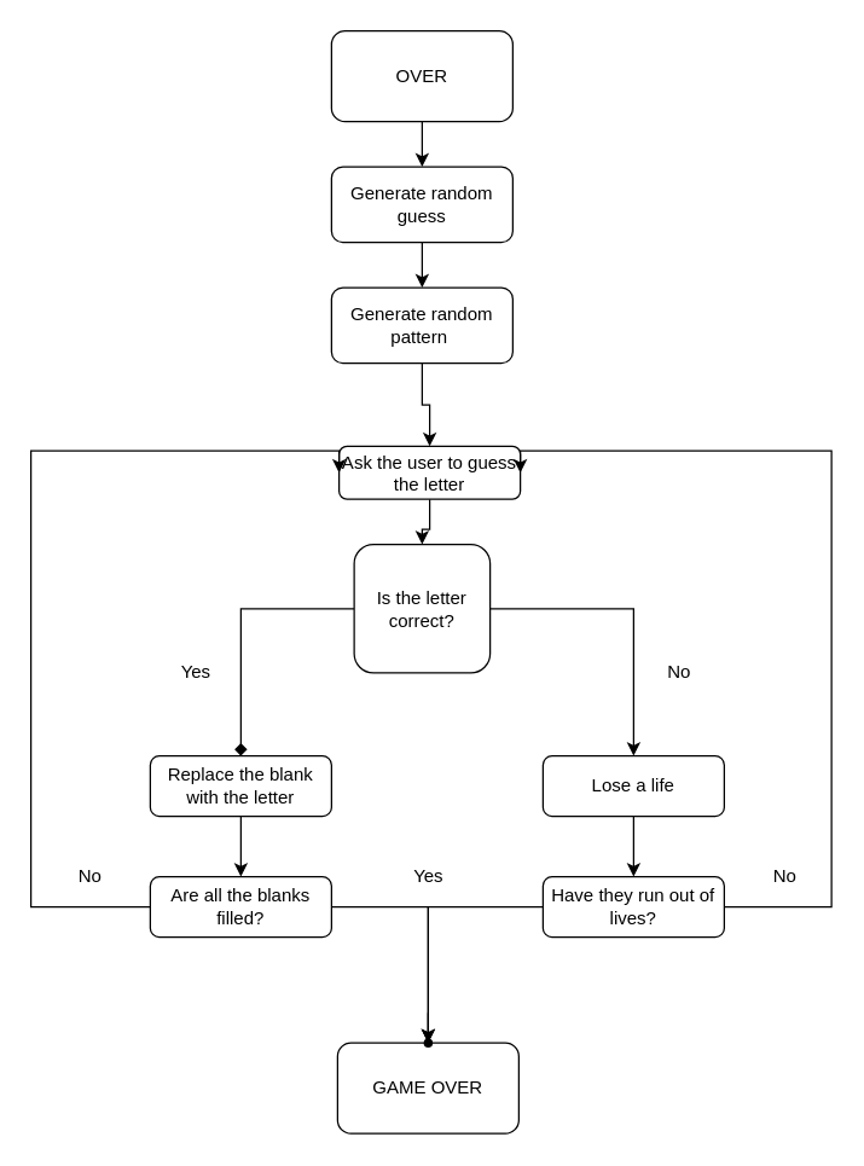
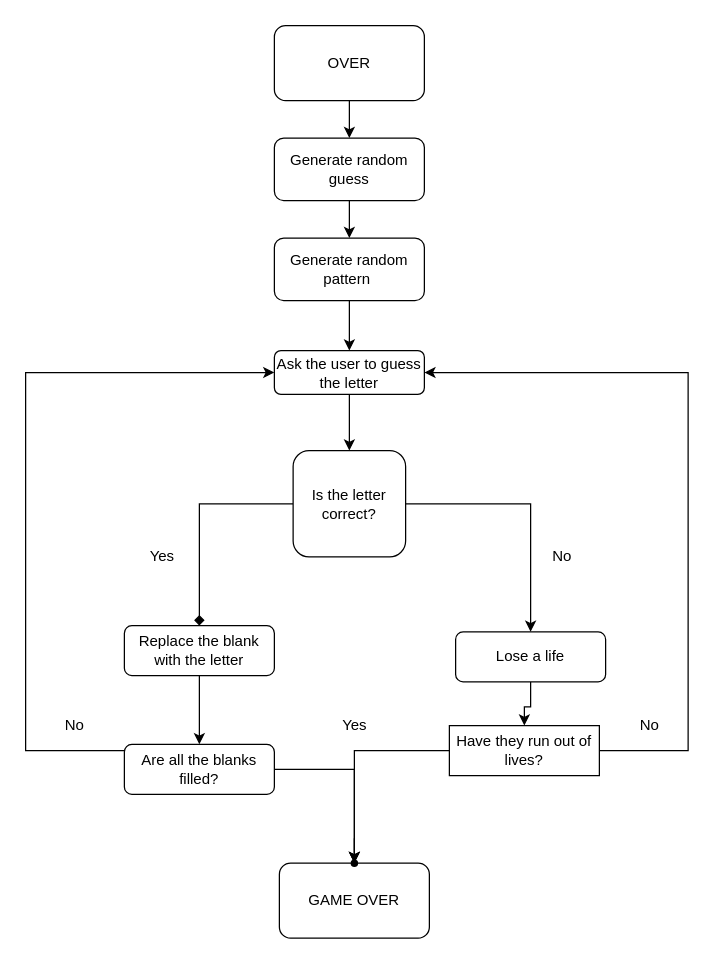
- <mxCell id="14" value="Ask the user to guess the letter" style="whiteSpace=wrap;html=1;rounded=1;" vertex="1" parent="1"><mxGeometry x="224" y="295" width="120" height="35" as="geometry" /></mxCell>
+ <mxCell id="14" value="Ask the user to guess the letter" style="whiteSpace=wrap;html=1;rounded=1;" vertex="1" parent="1"><mxGeometry x="219" y="280" width="120" height="35" as="geometry" /></mxCell>
- <mxCell id="18" value="Lose a life" style="whiteSpace=wrap;html=1;rounded=1;" vertex="1" parent="1"><mxGeometry x="359" y="500" width="120" height="40" as="geometry" /></mxCell>
+ <mxCell id="18" value="Lose a life" style="whiteSpace=wrap;html=1;rounded=1;" vertex="1" parent="1"><mxGeometry x="364" y="505" width="120" height="40" as="geometry" /></mxCell>
- <mxCell id="21" value="Are all the blanks filled?" style="whiteSpace=wrap;html=1;rounded=1;" vertex="1" parent="1"><mxGeometry x="99" y="580" width="120" height="40" as="geometry" /></mxCell>
+ <mxCell id="21" value="Are all the blanks filled?" style="whiteSpace=wrap;html=1;rounded=1;" vertex="1" parent="1"><mxGeometry x="99" y="595" width="120" height="40" as="geometry" /></mxCell>
- <mxCell id="24" value="Have they run out of lives?" style="whiteSpace=wrap;html=1;rounded=1;" vertex="1" parent="1"><mxGeometry x="359" y="580" width="120" height="40" as="geometry" /></mxCell>
+ <mxCell id="24" value="Have they run out of lives?" style="whiteSpace=wrap;html=1;rounded=0;" vertex="1" parent="1"><mxGeometry x="359" y="580" width="120" height="40" as="geometry" /></mxCell>
